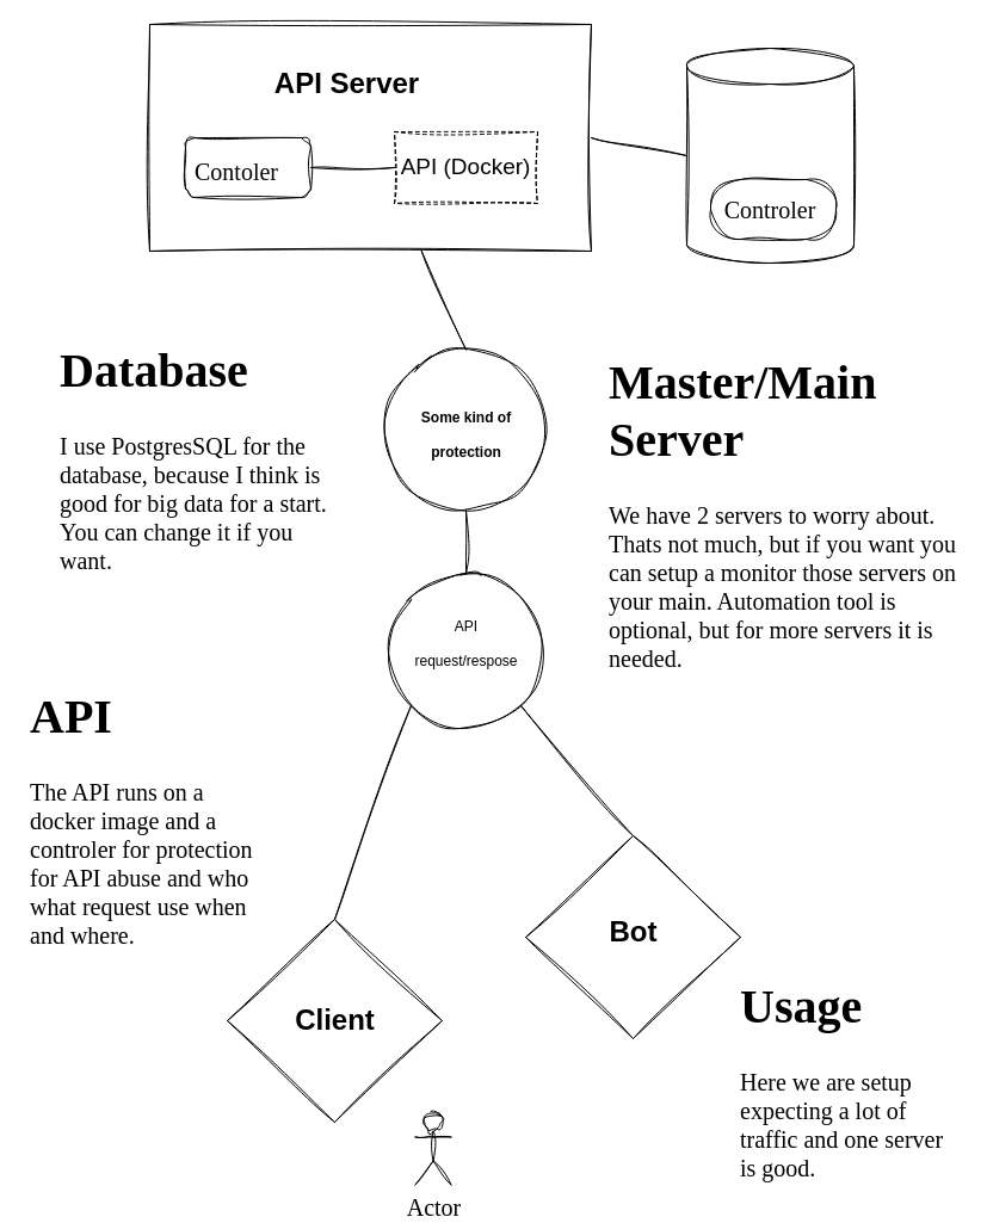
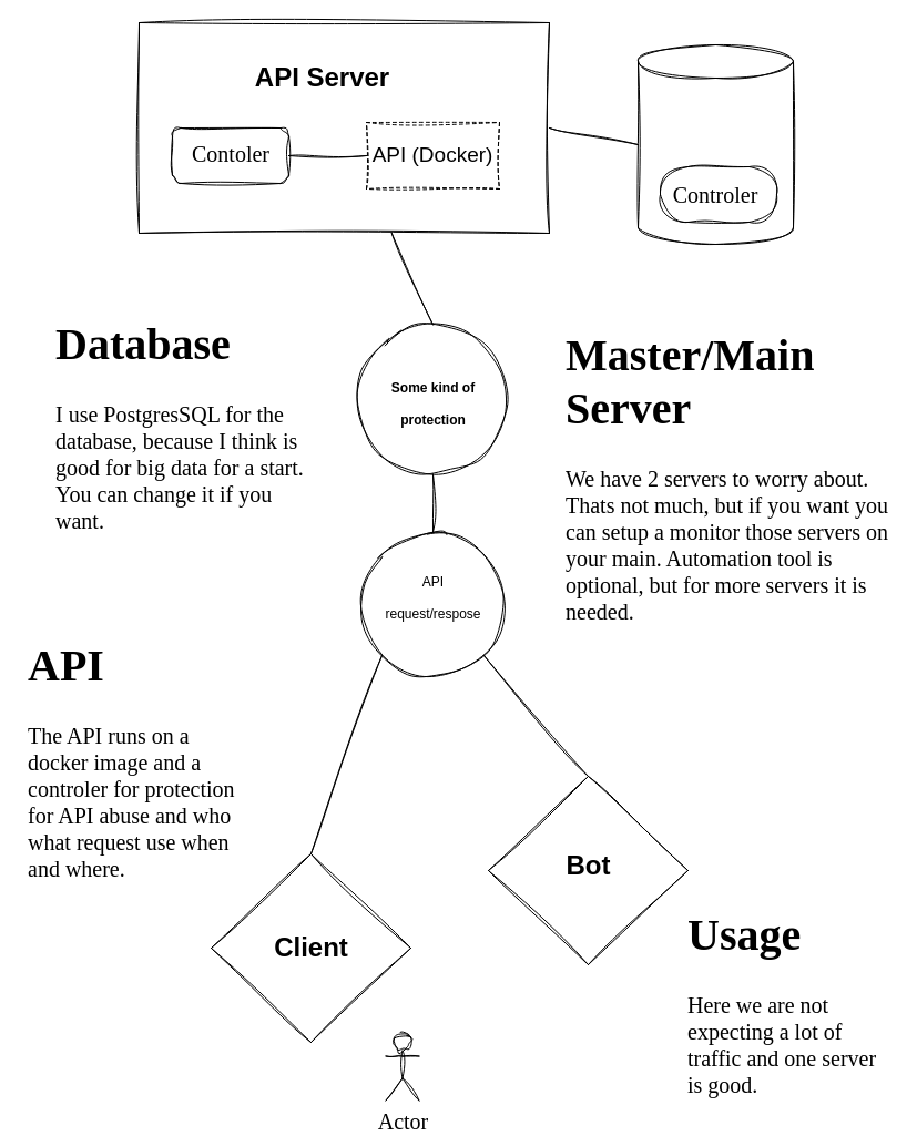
- <mxCell id="23" value="Contoler" style="text;html=1;strokeColor=none;fillColor=none;align=center;verticalAlign=middle;whiteSpace=wrap;rounded=0;sketch=1;hachureGap=4;jiggle=2;curveFitting=1;fontFamily=Architects Daughter;fontSource=https%3A%2F%2Ffonts.googleapis.com%2Fcss%3Ffamily%3DArchitects%2BDaughter;fontSize=20;" parent="1" vertex="1"><mxGeometry x="157.5" y="130" width="80" height="25" as="geometry" /></mxCell>
+ <mxCell id="23" value="Contoler" style="text;html=1;strokeColor=none;fillColor=none;align=center;verticalAlign=middle;whiteSpace=wrap;rounded=0;sketch=1;hachureGap=4;jiggle=2;curveFitting=1;fontFamily=Architects Daughter;fontSource=https%3A%2F%2Ffonts.googleapis.com%2Fcss%3Ffamily%3DArchitects%2BDaughter;fontSize=20;" parent="1" vertex="1"><mxGeometry x="167.5" y="125" width="80" height="25" as="geometry" /></mxCell>
- <mxCell id="25" value="&lt;h1&gt;Usage&lt;/h1&gt;&lt;p&gt;Here we are setup expecting a lot of traffic and one server is good.&lt;/p&gt;" style="text;html=1;strokeColor=none;fillColor=none;spacing=5;spacingTop=-20;whiteSpace=wrap;overflow=hidden;rounded=0;sketch=1;hachureGap=4;jiggle=2;curveFitting=1;fontFamily=Architects Daughter;fontSource=https%3A%2F%2Ffonts.googleapis.com%2Fcss%3Ffamily%3DArchitects%2BDaughter;fontSize=20;" parent="1" vertex="1"><mxGeometry x="615" y="802.5" width="185" height="190" as="geometry" /></mxCell>
+ <mxCell id="25" value="&lt;h1&gt;Usage&lt;/h1&gt;&lt;p&gt;Here we are not expecting a lot of traffic and one server is good.&lt;/p&gt;" style="text;html=1;strokeColor=none;fillColor=none;spacing=5;spacingTop=-20;whiteSpace=wrap;overflow=hidden;rounded=0;sketch=1;hachureGap=4;jiggle=2;curveFitting=1;fontFamily=Architects Daughter;fontSource=https%3A%2F%2Ffonts.googleapis.com%2Fcss%3Ffamily%3DArchitects%2BDaughter;fontSize=20;" parent="1" vertex="1"><mxGeometry x="615" y="802.5" width="185" height="190" as="geometry" /></mxCell>
